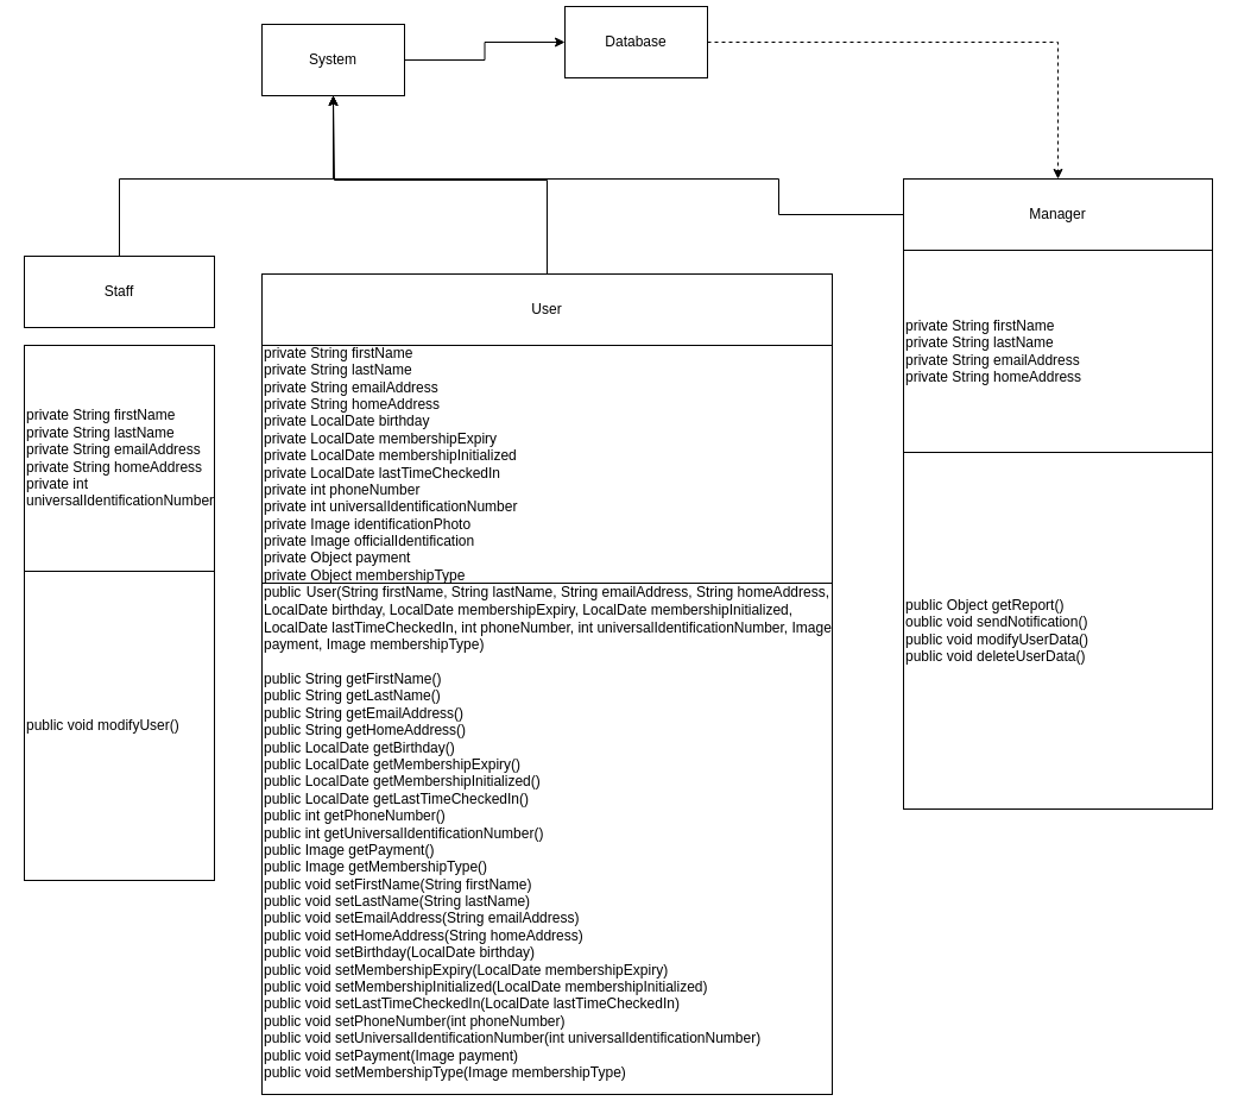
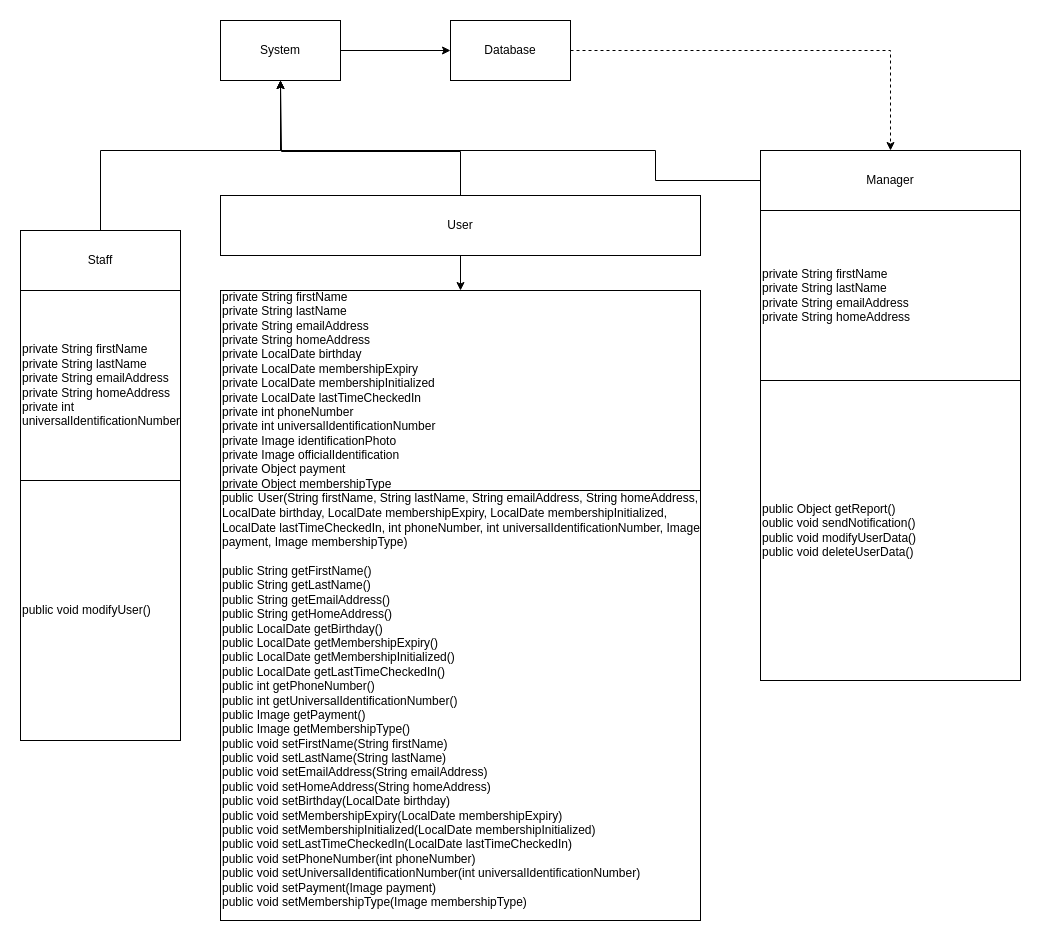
- <mxCell id="5" value="Database" style="rounded=0;whiteSpace=wrap;html=1;" parent="1" vertex="1"><mxGeometry x="475" y="5" width="120" height="60" as="geometry" /></mxCell>
+ <mxCell id="5" value="Database" style="rounded=0;whiteSpace=wrap;html=1;" parent="1" vertex="1"><mxGeometry x="450" y="20" width="120" height="60" as="geometry" /></mxCell>
- <mxCell id="13" value="Staff" style="rounded=0;whiteSpace=wrap;html=1;" parent="1" vertex="1"><mxGeometry x="20" y="215" width="160" height="60" as="geometry" /></mxCell>
+ <mxCell id="13" value="Staff" style="rounded=0;whiteSpace=wrap;html=1;" parent="1" vertex="1"><mxGeometry x="20" y="230" width="160" height="60" as="geometry" /></mxCell>
- <mxCell id="8" value="User" style="rounded=0;whiteSpace=wrap;html=1;" parent="1" vertex="1"><mxGeometry x="220" y="230" width="480" height="60" as="geometry" /></mxCell>
+ <mxCell id="8" value="User" style="rounded=0;whiteSpace=wrap;html=1;" parent="1" vertex="1"><mxGeometry x="220" y="195" width="480" height="60" as="geometry" /></mxCell>
